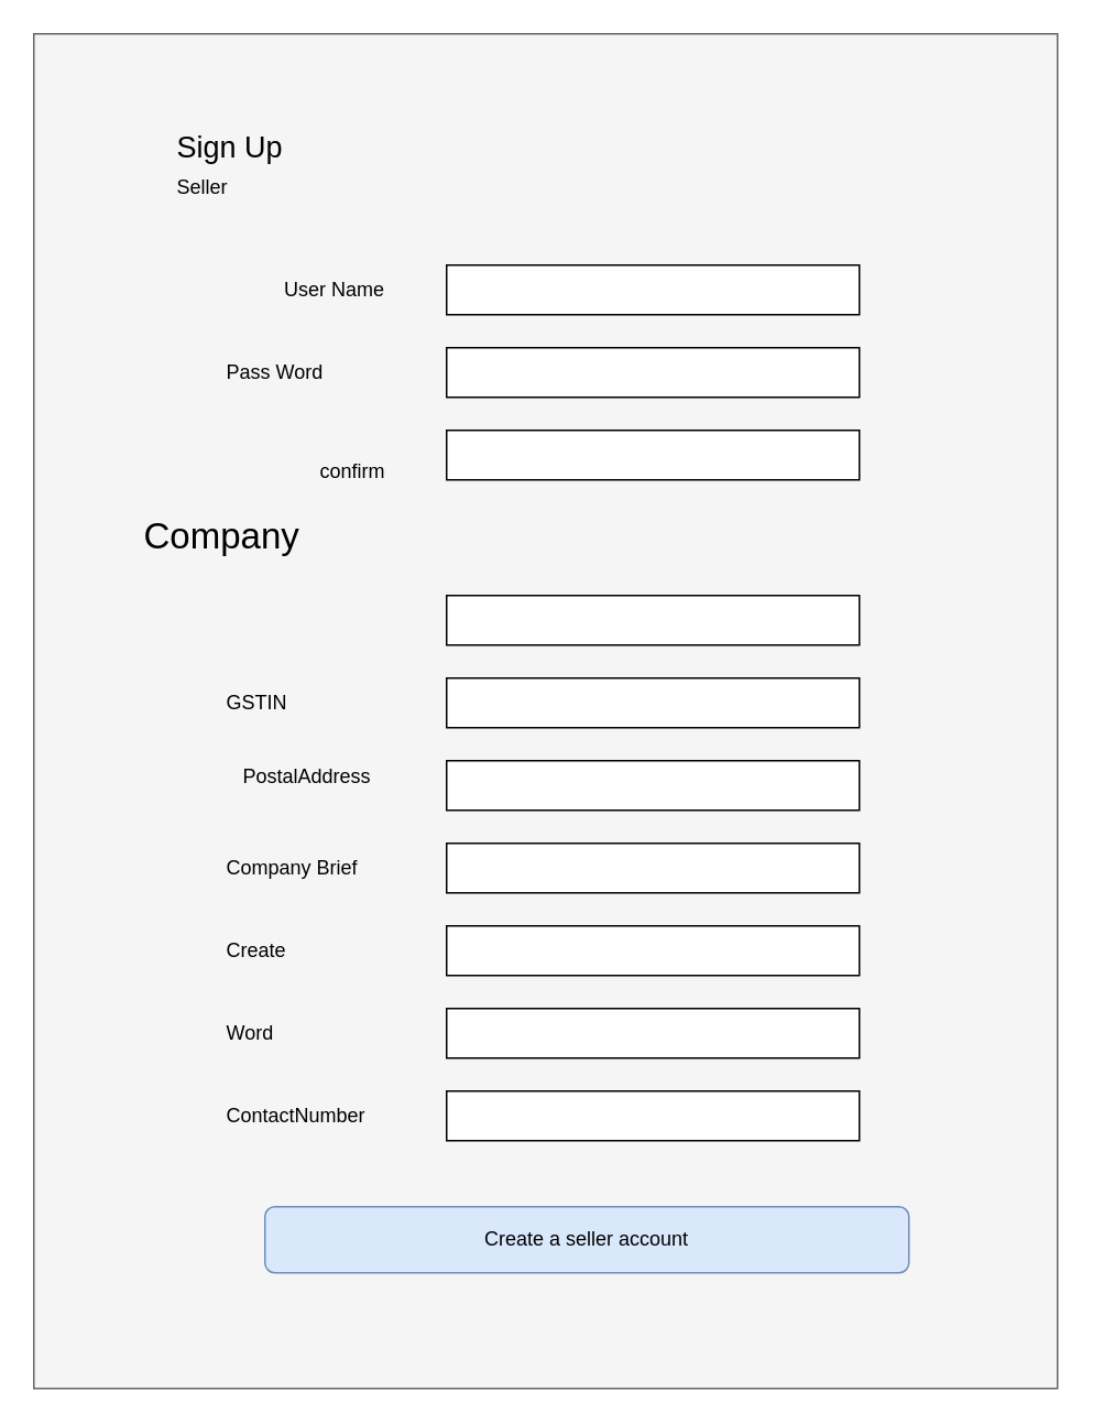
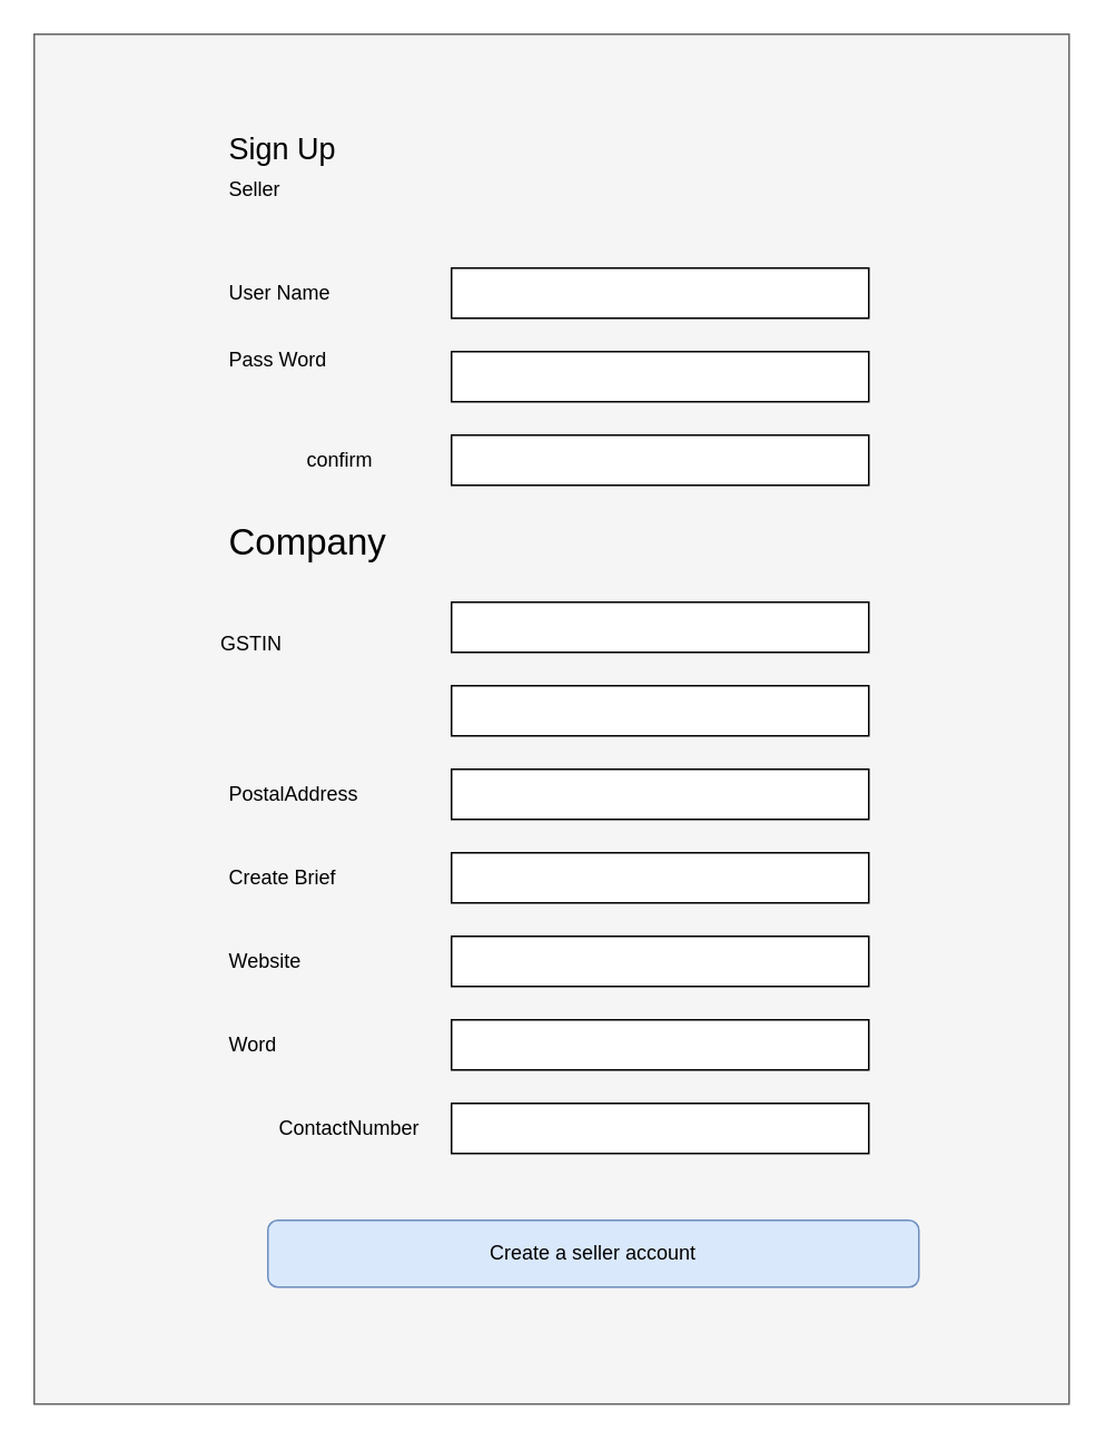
- <mxCell id="3" value="&lt;p style=&quot;line-height: 130%&quot;&gt;&lt;/p&gt;&lt;div&gt;&lt;font style=&quot;font-size: 18px&quot;&gt;Sign Up&lt;/font&gt;&lt;/div&gt;&lt;div&gt;&lt;font style=&quot;font-size: 18px&quot;&gt;&lt;font style=&quot;font-size: 12px&quot;&gt;Seller&lt;/font&gt;&lt;br&gt;&lt;/font&gt;&lt;/div&gt;&lt;p&gt;&lt;/p&gt;" style="text;html=1;strokeColor=none;fillColor=none;align=left;verticalAlign=middle;whiteSpace=wrap;rounded=0;" parent="1" vertex="1"><mxGeometry x="105" y="60" width="120" height="80" as="geometry" /></mxCell>
+ <mxCell id="3" value="&lt;p style=&quot;line-height: 130%&quot;&gt;&lt;/p&gt;&lt;div&gt;&lt;font style=&quot;font-size: 18px&quot;&gt;Sign Up&lt;/font&gt;&lt;/div&gt;&lt;div&gt;&lt;font style=&quot;font-size: 18px&quot;&gt;&lt;font style=&quot;font-size: 12px&quot;&gt;Seller&lt;/font&gt;&lt;br&gt;&lt;/font&gt;&lt;/div&gt;&lt;p&gt;&lt;/p&gt;" style="text;html=1;strokeColor=none;fillColor=none;align=left;verticalAlign=middle;whiteSpace=wrap;rounded=0;" parent="1" vertex="1"><mxGeometry x="135" y="60" width="120" height="80" as="geometry" /></mxCell>
- <mxCell id="6" value="User Name" style="text;html=1;strokeColor=none;fillColor=none;align=left;verticalAlign=middle;whiteSpace=wrap;rounded=0;shadow=0;glass=0;comic=0;" parent="1" vertex="1"><mxGeometry x="170" y="160" width="90" height="30" as="geometry" /></mxCell>
+ <mxCell id="6" value="User Name" style="text;html=1;strokeColor=none;fillColor=none;align=left;verticalAlign=middle;whiteSpace=wrap;rounded=0;shadow=0;glass=0;comic=0;" parent="1" vertex="1"><mxGeometry x="135" y="160" width="90" height="30" as="geometry" /></mxCell>
- <mxCell id="7" value="Pass Word" style="text;html=1;strokeColor=none;fillColor=none;align=left;verticalAlign=middle;whiteSpace=wrap;rounded=0;shadow=0;glass=0;comic=0;" parent="1" vertex="1"><mxGeometry x="135" y="210" width="90" height="30" as="geometry" /></mxCell>
+ <mxCell id="7" value="Pass Word" style="text;html=1;strokeColor=none;fillColor=none;align=left;verticalAlign=middle;whiteSpace=wrap;rounded=0;shadow=0;glass=0;comic=0;" parent="1" vertex="1"><mxGeometry x="135" y="200" width="90" height="30" as="geometry" /></mxCell>
- <mxCell id="11" value="confirm" style="text;html=1;strokeColor=none;fillColor=none;align=right;verticalAlign=middle;whiteSpace=wrap;rounded=0;shadow=0;glass=0;comic=0;" parent="1" vertex="1"><mxGeometry x="145" y="270" width="90" height="30" as="geometry" /></mxCell>
+ <mxCell id="11" value="confirm" style="text;html=1;strokeColor=none;fillColor=none;align=right;verticalAlign=middle;whiteSpace=wrap;rounded=0;shadow=0;glass=0;comic=0;" parent="1" vertex="1"><mxGeometry x="135" y="260" width="90" height="30" as="geometry" /></mxCell>
- <mxCell id="9" value="&lt;p style=&quot;font-size: 22px&quot;&gt;&lt;font style=&quot;font-size: 22px&quot;&gt;&lt;span lang=&quot;EN-US&quot;&gt;Company&lt;/span&gt;&lt;/font&gt;&lt;/p&gt;" style="text;html=1;strokeColor=none;fillColor=none;align=left;verticalAlign=middle;whiteSpace=wrap;rounded=0;shadow=0;glass=0;comic=0;" parent="1" vertex="1"><mxGeometry x="85" y="310" width="90" height="30" as="geometry" /></mxCell>
+ <mxCell id="9" value="&lt;p style=&quot;font-size: 22px&quot;&gt;&lt;font style=&quot;font-size: 22px&quot;&gt;&lt;span lang=&quot;EN-US&quot;&gt;Company&lt;/span&gt;&lt;/font&gt;&lt;/p&gt;" style="text;html=1;strokeColor=none;fillColor=none;align=left;verticalAlign=middle;whiteSpace=wrap;rounded=0;shadow=0;glass=0;comic=0;" parent="1" vertex="1"><mxGeometry x="135" y="310" width="90" height="30" as="geometry" /></mxCell>
- <mxCell id="14" value="GSTIN" style="text;html=1;strokeColor=none;fillColor=none;align=left;verticalAlign=middle;whiteSpace=wrap;rounded=0;shadow=0;glass=0;comic=0;" vertex="1" parent="1"><mxGeometry x="135" y="410" width="90" height="30" as="geometry" /></mxCell>
+ <mxCell id="14" value="GSTIN" style="text;html=1;strokeColor=none;fillColor=none;align=left;verticalAlign=middle;whiteSpace=wrap;rounded=0;shadow=0;glass=0;comic=0;" vertex="1" parent="1"><mxGeometry x="130" y="370" width="90" height="30" as="geometry" /></mxCell>
- <mxCell id="16" value="&lt;p&gt;&lt;span lang=&quot;EN-US&quot;&gt;PostalAddress&lt;/span&gt;&lt;/p&gt;" style="text;html=1;strokeColor=none;fillColor=none;align=left;verticalAlign=middle;whiteSpace=wrap;rounded=0;shadow=0;glass=0;comic=0;" vertex="1" parent="1"><mxGeometry x="145" y="455" width="90" height="30" as="geometry" /></mxCell>
+ <mxCell id="16" value="&lt;p&gt;&lt;span lang=&quot;EN-US&quot;&gt;PostalAddress&lt;/span&gt;&lt;/p&gt;" style="text;html=1;strokeColor=none;fillColor=none;align=left;verticalAlign=middle;whiteSpace=wrap;rounded=0;shadow=0;glass=0;comic=0;" vertex="1" parent="1"><mxGeometry x="135" y="460" width="90" height="30" as="geometry" /></mxCell>
- <mxCell id="18" value="Company Brief " style="text;html=1;strokeColor=none;fillColor=none;align=left;verticalAlign=middle;whiteSpace=wrap;rounded=0;shadow=0;glass=0;comic=0;" vertex="1" parent="1"><mxGeometry x="135" y="510" width="90" height="30" as="geometry" /></mxCell>
+ <mxCell id="18" value="Create Brief " style="text;html=1;strokeColor=none;fillColor=none;align=left;verticalAlign=middle;whiteSpace=wrap;rounded=0;shadow=0;glass=0;comic=0;" vertex="1" parent="1"><mxGeometry x="135" y="510" width="90" height="30" as="geometry" /></mxCell>
- <mxCell id="20" value="Create" style="text;html=1;strokeColor=none;fillColor=none;align=left;verticalAlign=middle;whiteSpace=wrap;rounded=0;shadow=0;glass=0;comic=0;" vertex="1" parent="1"><mxGeometry x="135" y="560" width="90" height="30" as="geometry" /></mxCell>
+ <mxCell id="20" value="Website" style="text;html=1;strokeColor=none;fillColor=none;align=left;verticalAlign=middle;whiteSpace=wrap;rounded=0;shadow=0;glass=0;comic=0;" vertex="1" parent="1"><mxGeometry x="135" y="560" width="90" height="30" as="geometry" /></mxCell>
- <mxCell id="24" value="&lt;p&gt;&lt;span lang=&quot;EN-US&quot;&gt;ContactNumber&lt;/span&gt;&lt;/p&gt;" style="text;html=1;strokeColor=none;fillColor=none;align=left;verticalAlign=middle;whiteSpace=wrap;rounded=0;shadow=0;glass=0;comic=0;" vertex="1" parent="1"><mxGeometry x="135" y="660" width="90" height="30" as="geometry" /></mxCell>
+ <mxCell id="24" value="&lt;p&gt;&lt;span lang=&quot;EN-US&quot;&gt;ContactNumber&lt;/span&gt;&lt;/p&gt;" style="text;html=1;strokeColor=none;fillColor=none;align=left;verticalAlign=middle;whiteSpace=wrap;rounded=0;shadow=0;glass=0;comic=0;" vertex="1" parent="1"><mxGeometry x="165" y="660" width="90" height="30" as="geometry" /></mxCell>
